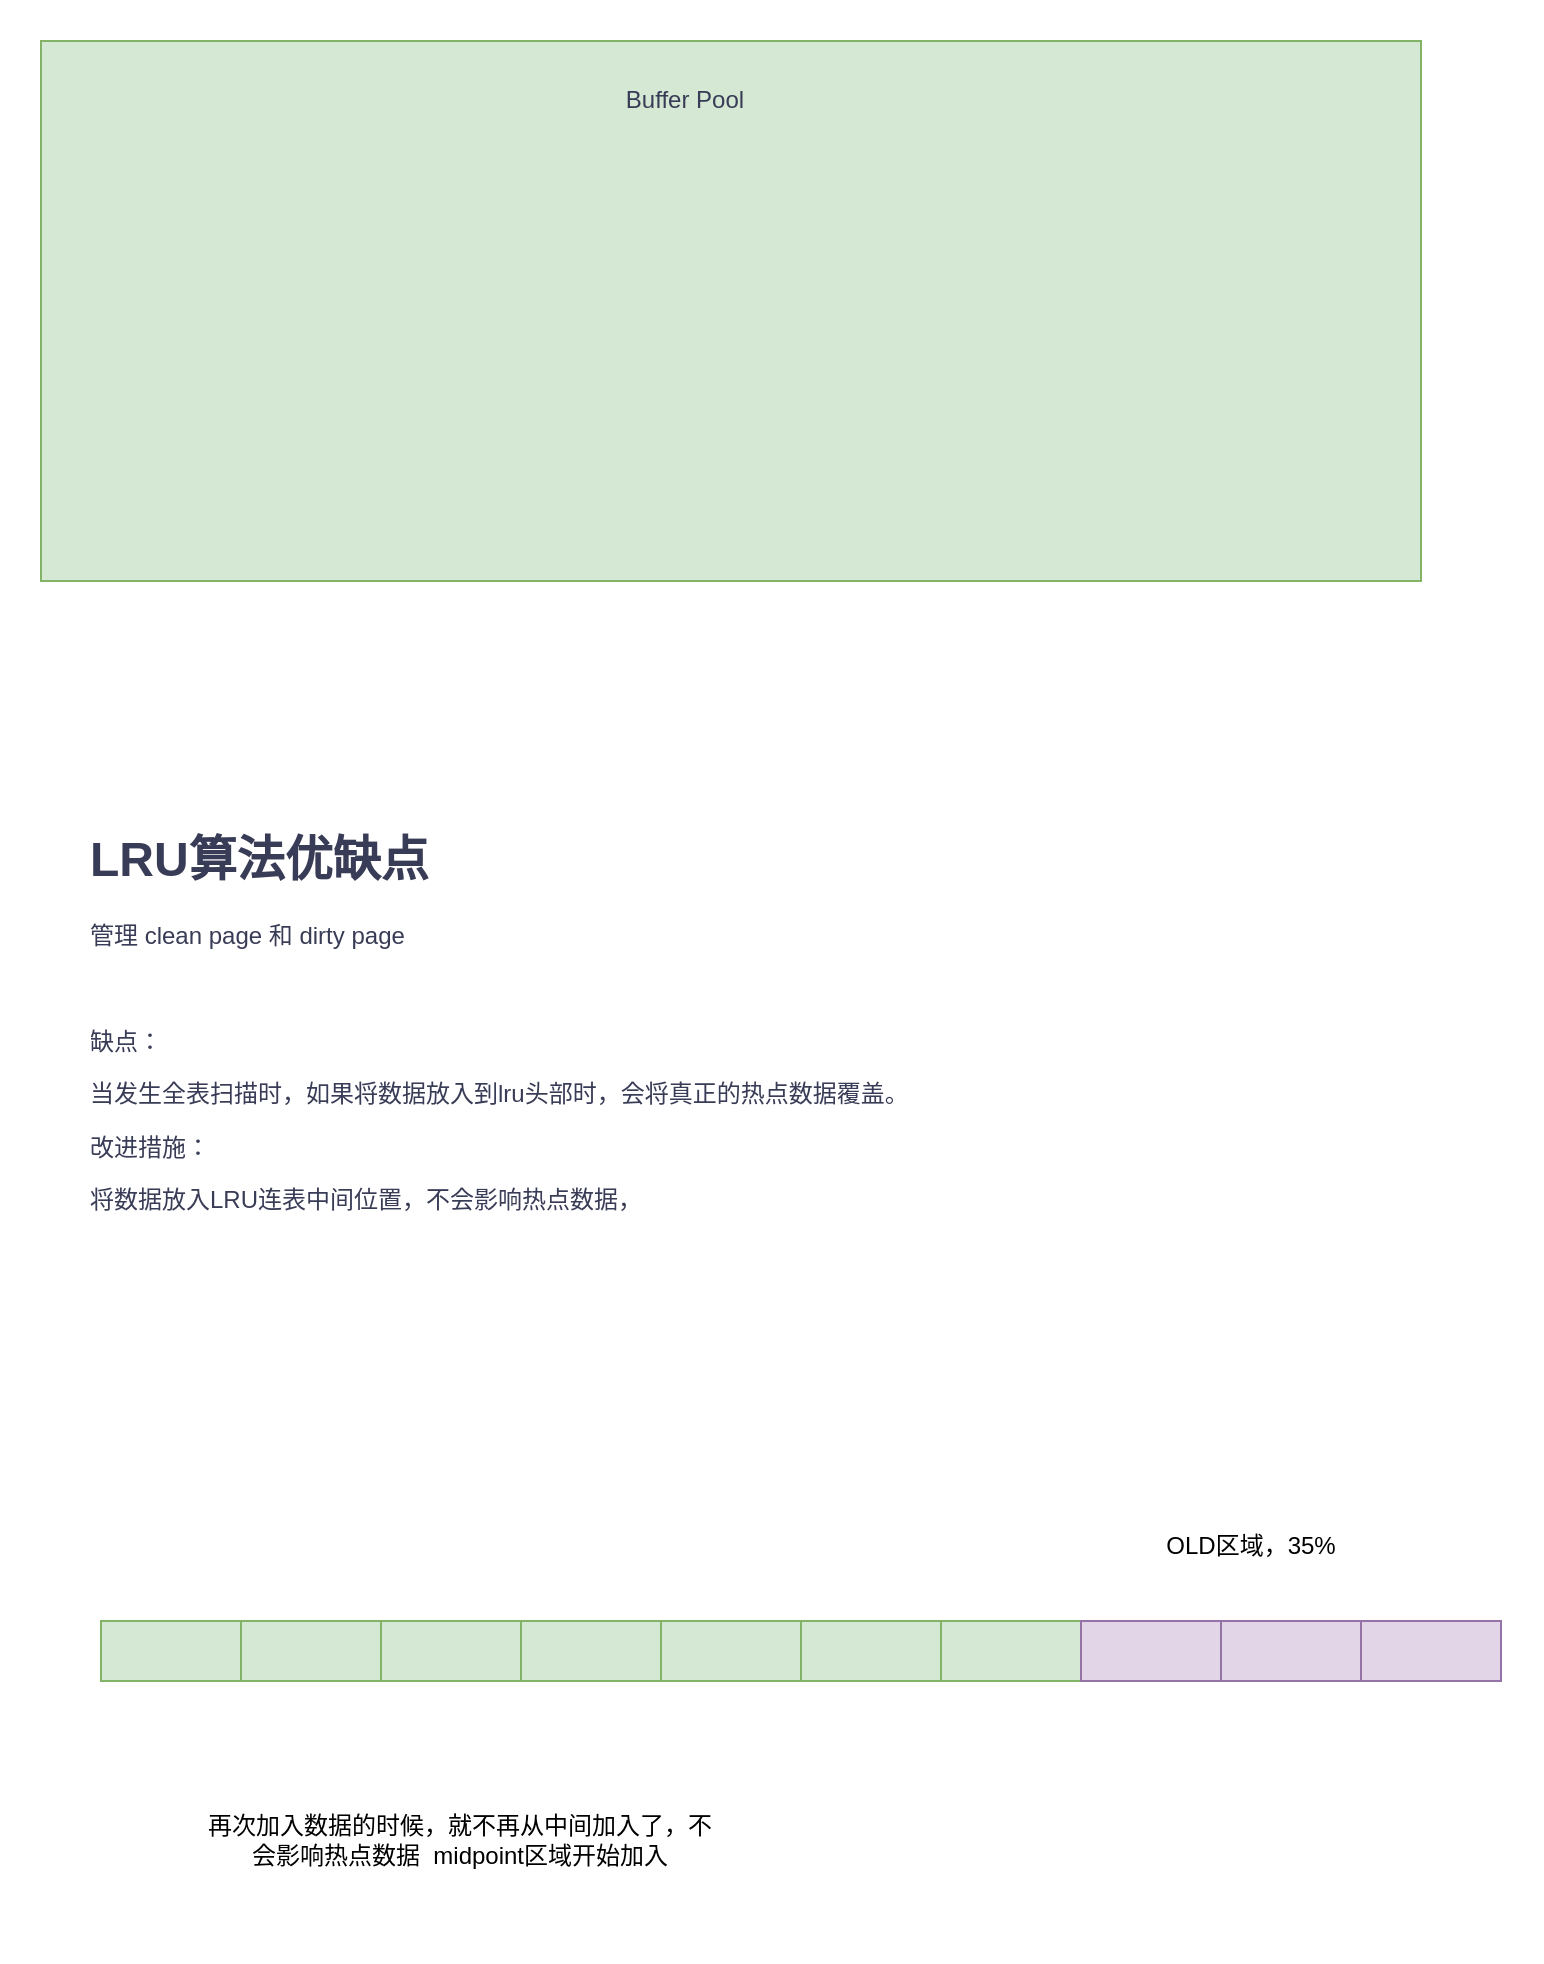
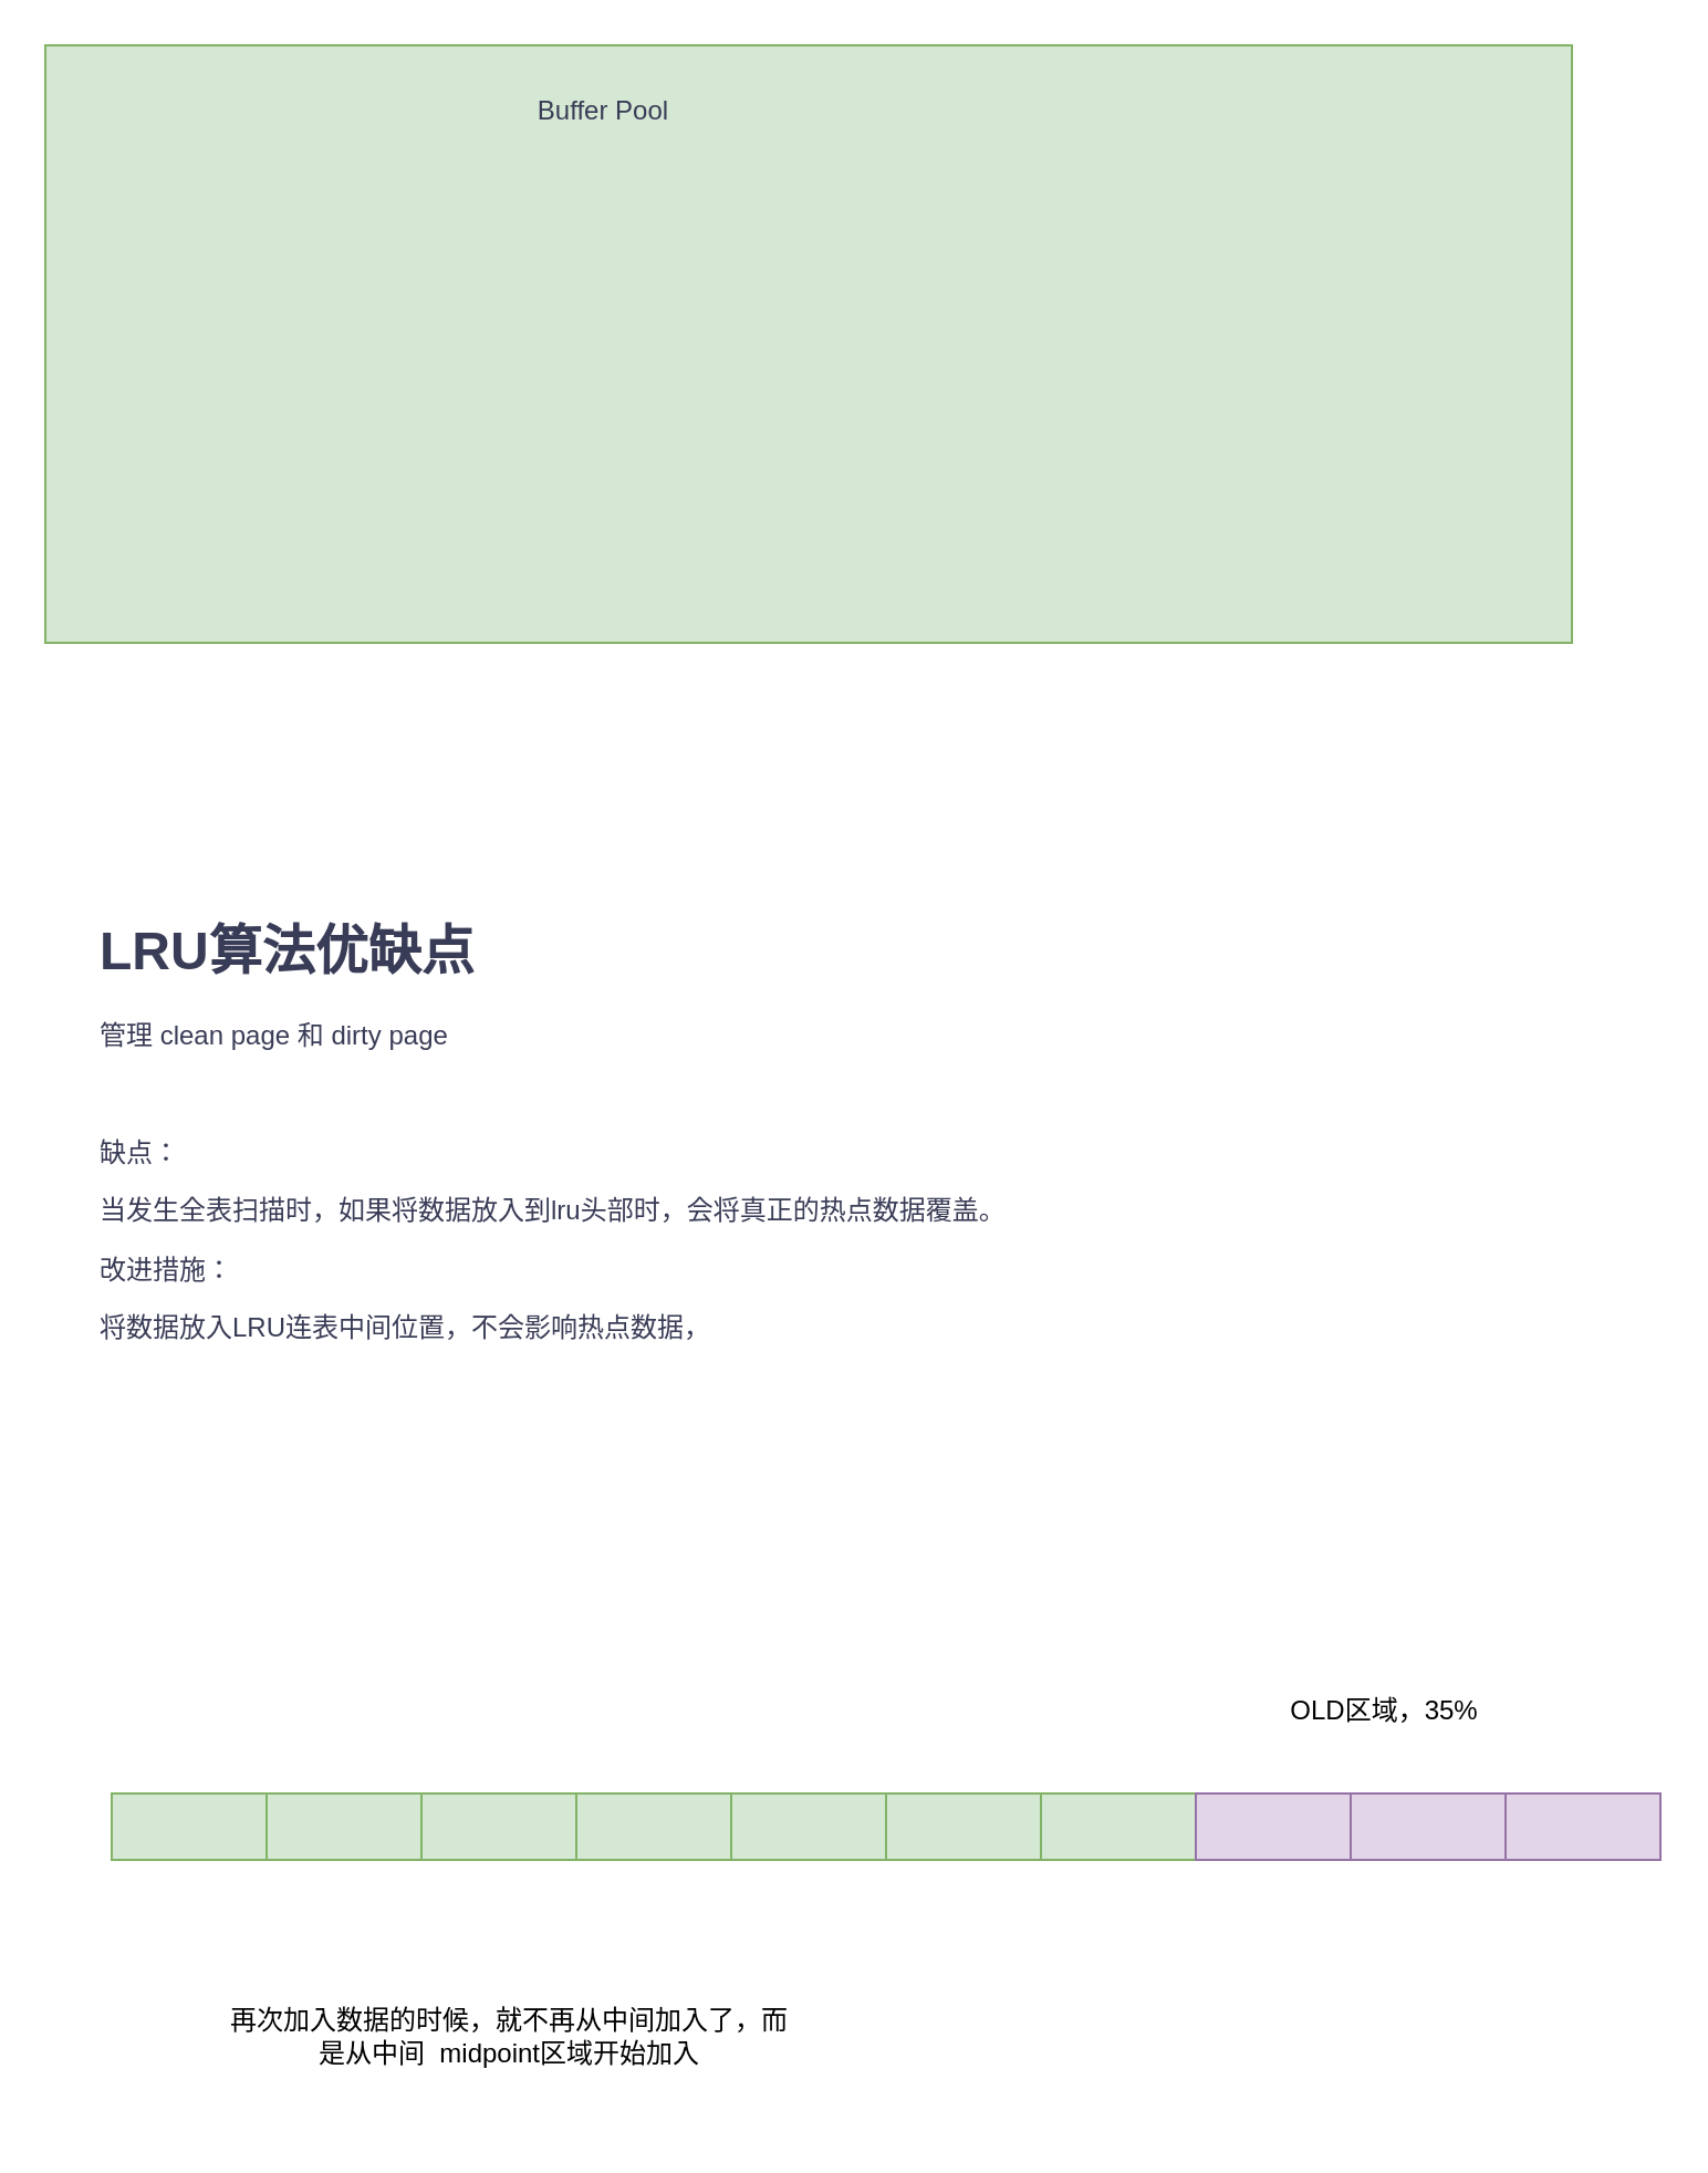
- <mxCell id="3" value="Buffer Pool" style="text;html=1;align=center;verticalAlign=middle;whiteSpace=wrap;rounded=0;fontColor=#393C56;" parent="1" vertex="1"><mxGeometry x="270" y="40" width="145" height="20" as="geometry" /></mxCell>
+ <mxCell id="3" value="Buffer Pool" style="text;html=1;align=center;verticalAlign=middle;whiteSpace=wrap;rounded=0;fontColor=#393C56;" parent="1" vertex="1"><mxGeometry x="200" y="40" width="145" height="20" as="geometry" /></mxCell>
- <mxCell id="16" value="再次加入数据的时候，就不再从中间加入了，不会影响热点数据&amp;nbsp; midpoint区域开始加入" style="text;html=1;align=center;verticalAlign=middle;whiteSpace=wrap;rounded=0;" vertex="1" parent="1"><mxGeometry x="100" y="880" width="260" height="80" as="geometry" /></mxCell>
+ <mxCell id="16" value="再次加入数据的时候，就不再从中间加入了，而是从中间&amp;nbsp; midpoint区域开始加入" style="text;html=1;align=center;verticalAlign=middle;whiteSpace=wrap;rounded=0;" vertex="1" parent="1"><mxGeometry x="100" y="880" width="260" height="80" as="geometry" /></mxCell>
